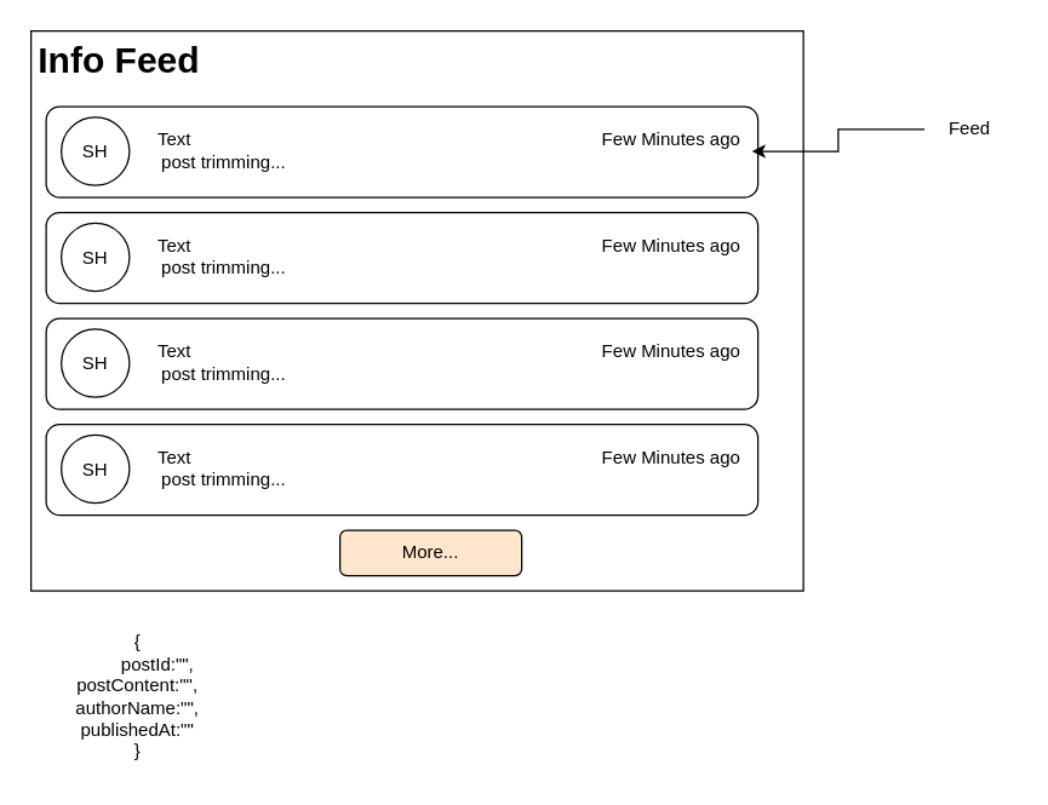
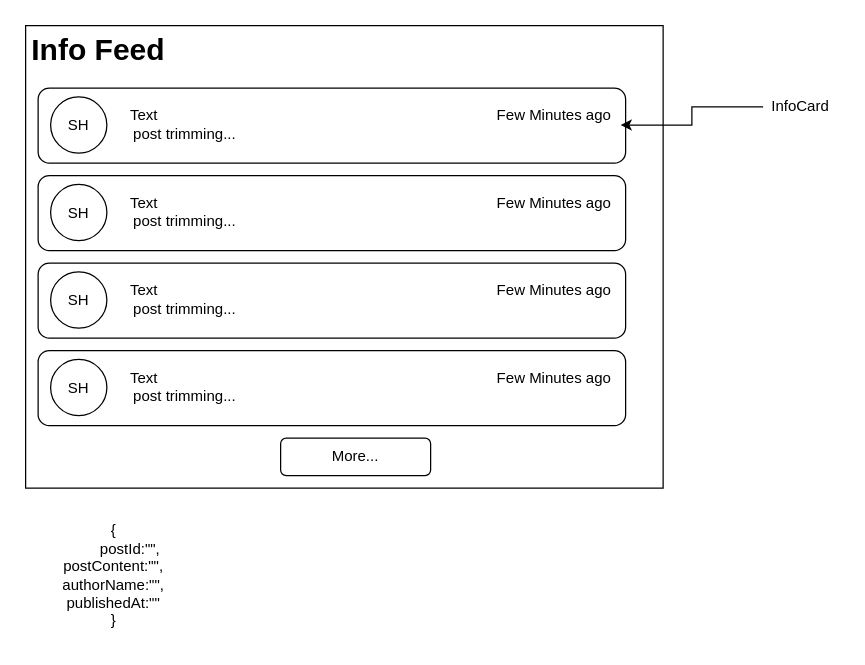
- <mxCell id="26" value="Feed" style="text;html=1;strokeColor=none;fillColor=none;align=center;verticalAlign=middle;whiteSpace=wrap;rounded=0;" vertex="1" parent="1"><mxGeometry x="610" y="70" width="60" height="30" as="geometry" /></mxCell>
+ <mxCell id="26" value="InfoCard" style="text;html=1;strokeColor=none;fillColor=none;align=center;verticalAlign=middle;whiteSpace=wrap;rounded=0;" vertex="1" parent="1"><mxGeometry x="610" y="70" width="60" height="30" as="geometry" /></mxCell>
- <mxCell id="24" value="More..." style="rounded=1;whiteSpace=wrap;html=1;fillColor=#ffe6cc;" vertex="1" parent="1"><mxGeometry x="224" y="350" width="120" height="30" as="geometry" /></mxCell>
+ <mxCell id="24" value="More..." style="rounded=1;whiteSpace=wrap;html=1;" vertex="1" parent="1"><mxGeometry x="224" y="350" width="120" height="30" as="geometry" /></mxCell>
